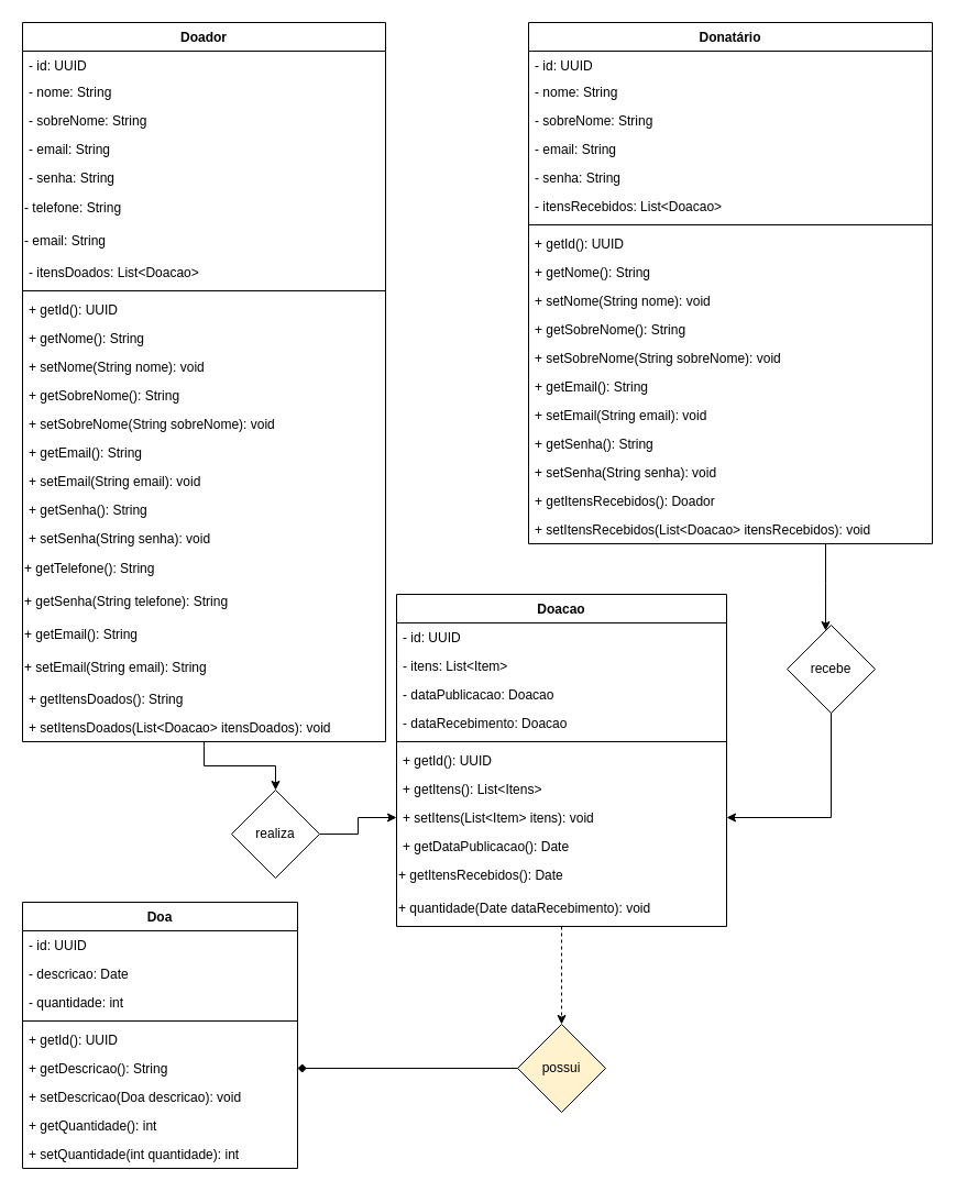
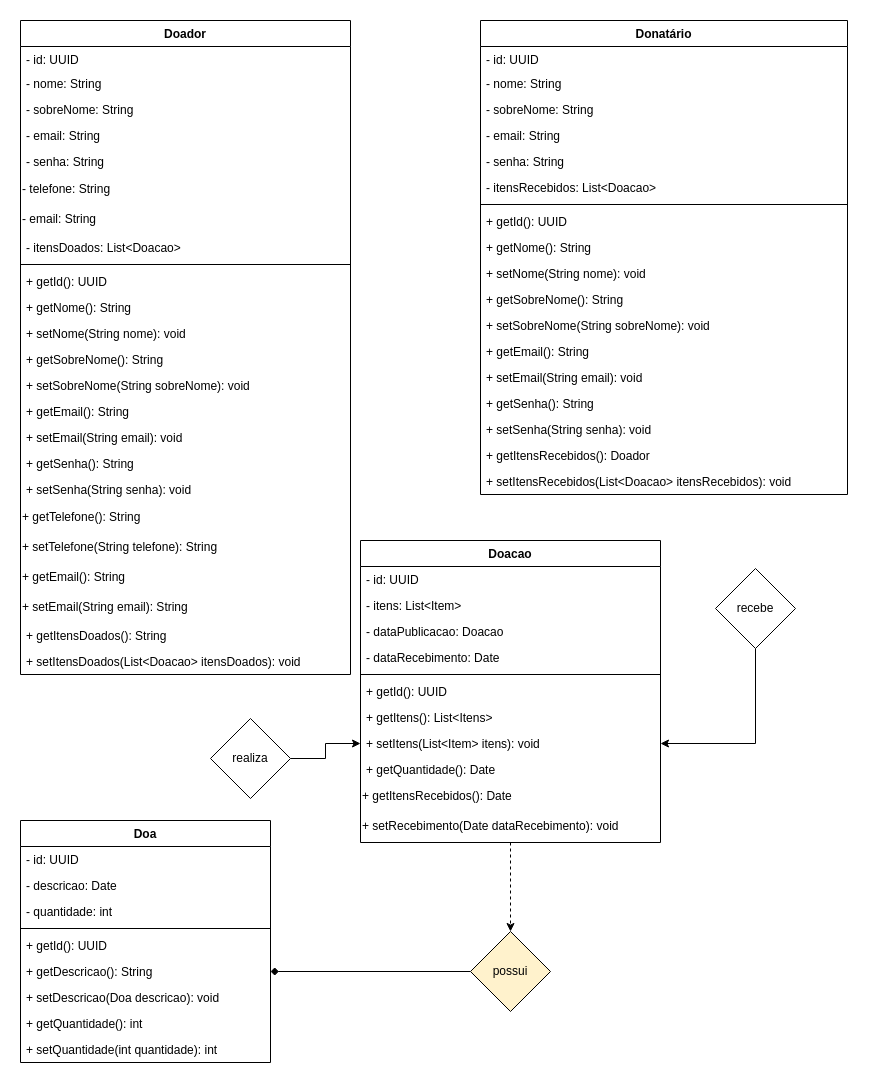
- <mxCell id="28" style="edgeStyle=orthogonalEdgeStyle;rounded=0;orthogonalLoop=1;jettySize=auto;html=1;" edge="1" parent="1" source="29" target="74"><mxGeometry relative="1" as="geometry"><Array as="points"><mxPoint x="750" y="530" /><mxPoint x="750" y="530" /></Array></mxGeometry></mxCell>
- <mxCell id="23" value="&lt;div align=&quot;left&quot;&gt;+ getSenha(String telefone): String&lt;/div&gt;" style="text;html=1;strokeColor=none;fillColor=none;align=left;verticalAlign=middle;whiteSpace=wrap;rounded=0;" vertex="1" parent="3"><mxGeometry y="512" width="330" height="30" as="geometry" /></mxCell>
+ <mxCell id="23" value="&lt;div align=&quot;left&quot;&gt;+ setTelefone(String telefone): String&lt;/div&gt;" style="text;html=1;strokeColor=none;fillColor=none;align=left;verticalAlign=middle;whiteSpace=wrap;rounded=0;" vertex="1" parent="3"><mxGeometry y="512" width="330" height="30" as="geometry" /></mxCell>
- <mxCell id="53" value="- dataRecebimento: Doacao" style="text;strokeColor=none;fillColor=none;align=left;verticalAlign=top;spacingLeft=4;spacingRight=4;overflow=hidden;rotatable=0;points=[[0,0.5],[1,0.5]];portConstraint=eastwest;" vertex="1" parent="49"><mxGeometry y="104" width="300" height="26" as="geometry" /></mxCell>
+ <mxCell id="53" value="- dataRecebimento: Date" style="text;strokeColor=none;fillColor=none;align=left;verticalAlign=top;spacingLeft=4;spacingRight=4;overflow=hidden;rotatable=0;points=[[0,0.5],[1,0.5]];portConstraint=eastwest;" vertex="1" parent="49"><mxGeometry y="104" width="300" height="26" as="geometry" /></mxCell>
- <mxCell id="2" style="edgeStyle=orthogonalEdgeStyle;rounded=0;orthogonalLoop=1;jettySize=auto;html=1;" edge="1" parent="1" source="3" target="72"><mxGeometry relative="1" as="geometry" /></mxCell>
- <mxCell id="58" value="+ getDataPublicacao(): Date" style="text;strokeColor=none;fillColor=none;align=left;verticalAlign=top;spacingLeft=4;spacingRight=4;overflow=hidden;rotatable=0;points=[[0,0.5],[1,0.5]];portConstraint=eastwest;" vertex="1" parent="49"><mxGeometry y="216" width="300" height="26" as="geometry" /></mxCell>
+ <mxCell id="58" value="+ getQuantidade(): Date" style="text;strokeColor=none;fillColor=none;align=left;verticalAlign=top;spacingLeft=4;spacingRight=4;overflow=hidden;rotatable=0;points=[[0,0.5],[1,0.5]];portConstraint=eastwest;" vertex="1" parent="49"><mxGeometry y="216" width="300" height="26" as="geometry" /></mxCell>
- <mxCell id="60" value="+ quantidade(Date dataRecebimento): void" style="text;whiteSpace=wrap;html=1;" vertex="1" parent="49"><mxGeometry y="272" width="300" height="30" as="geometry" /></mxCell>
+ <mxCell id="60" value="+ setRecebimento(Date dataRecebimento): void" style="text;whiteSpace=wrap;html=1;" vertex="1" parent="49"><mxGeometry y="272" width="300" height="30" as="geometry" /></mxCell>
